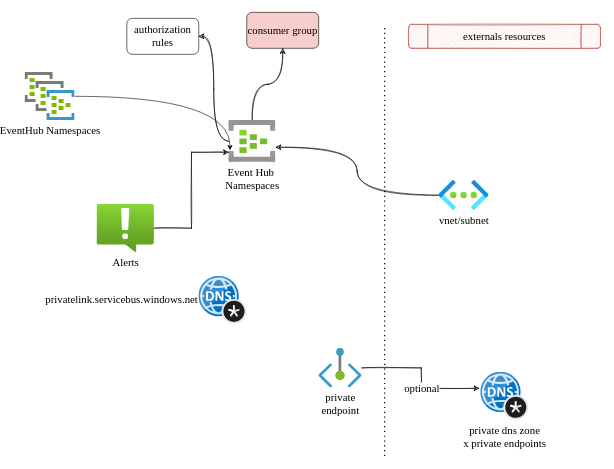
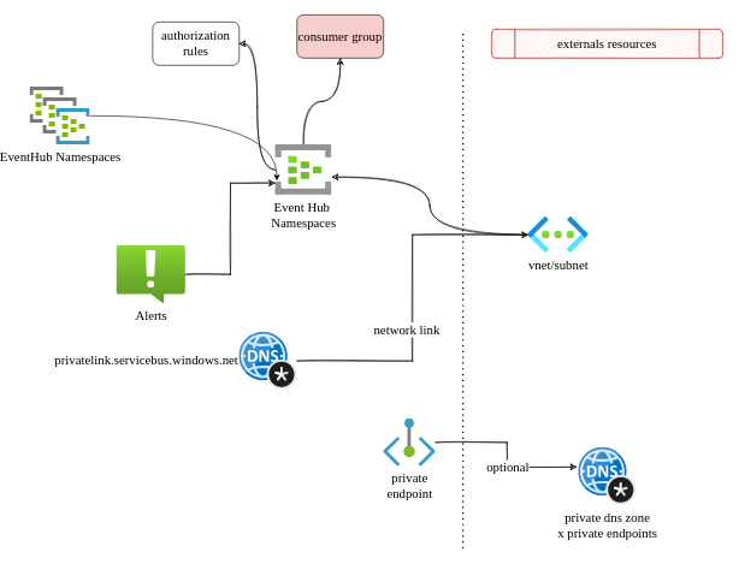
+ <mxCell id="9" style="edgeStyle=orthogonalEdgeStyle;rounded=0;orthogonalLoop=1;jettySize=auto;html=1;entryX=0.005;entryY=0.502;entryDx=0;entryDy=0;entryPerimeter=0;fontFamily=Architects Daughter;fontSource=https%3A%2F%2Ffonts.googleapis.com%2Fcss%3Ffamily%3DArchitects%2BDaughter;fontSize=18;sketch=1;" parent="1" source="11" target="13" edge="1"><mxGeometry relative="1" as="geometry" /></mxCell>
+ <mxCell id="10" value="network link" style="edgeLabel;html=1;align=center;verticalAlign=middle;resizable=0;points=[];fontSize=18;fontFamily=Architects Daughter;" parent="9" vertex="1" connectable="0"><mxGeometry x="-0.182" y="1" relative="1" as="geometry"><mxPoint x="-8" y="-1" as="offset" /></mxGeometry></mxCell>
